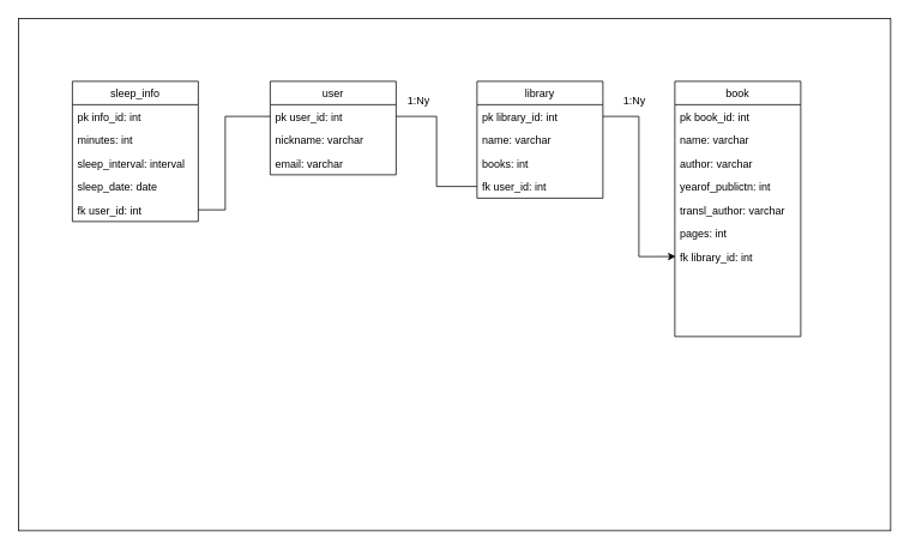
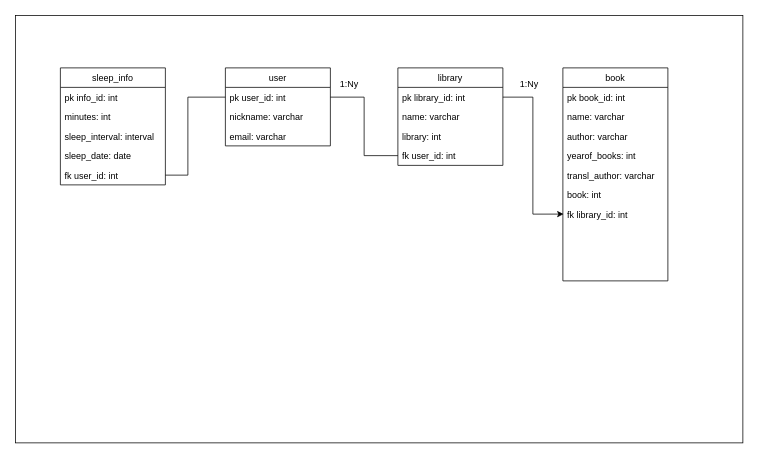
- <mxCell id="16" value="books: int" style="text;strokeColor=none;fillColor=none;align=left;verticalAlign=top;spacingLeft=4;spacingRight=4;overflow=hidden;rotatable=0;points=[[0,0.5],[1,0.5]];portConstraint=eastwest;" parent="13" vertex="1"><mxGeometry y="78" width="140" height="26" as="geometry" /></mxCell>
+ <mxCell id="16" value="library: int" style="text;strokeColor=none;fillColor=none;align=left;verticalAlign=top;spacingLeft=4;spacingRight=4;overflow=hidden;rotatable=0;points=[[0,0.5],[1,0.5]];portConstraint=eastwest;" parent="13" vertex="1"><mxGeometry y="78" width="140" height="26" as="geometry" /></mxCell>
- <mxCell id="22" value="yearof_publictn: int" style="text;strokeColor=none;fillColor=none;align=left;verticalAlign=top;spacingLeft=4;spacingRight=4;overflow=hidden;rotatable=0;points=[[0,0.5],[1,0.5]];portConstraint=eastwest;" parent="18" vertex="1"><mxGeometry y="104" width="140" height="26" as="geometry" /></mxCell>
+ <mxCell id="22" value="yearof_books: int" style="text;strokeColor=none;fillColor=none;align=left;verticalAlign=top;spacingLeft=4;spacingRight=4;overflow=hidden;rotatable=0;points=[[0,0.5],[1,0.5]];portConstraint=eastwest;" parent="18" vertex="1"><mxGeometry y="104" width="140" height="26" as="geometry" /></mxCell>
- <mxCell id="24" value="pages: int" style="text;strokeColor=none;fillColor=none;align=left;verticalAlign=top;spacingLeft=4;spacingRight=4;overflow=hidden;rotatable=0;points=[[0,0.5],[1,0.5]];portConstraint=eastwest;" vertex="1" parent="18"><mxGeometry y="156" width="140" height="26" as="geometry" /></mxCell>
+ <mxCell id="24" value="book: int" style="text;strokeColor=none;fillColor=none;align=left;verticalAlign=top;spacingLeft=4;spacingRight=4;overflow=hidden;rotatable=0;points=[[0,0.5],[1,0.5]];portConstraint=eastwest;" vertex="1" parent="18"><mxGeometry y="156" width="140" height="26" as="geometry" /></mxCell>
